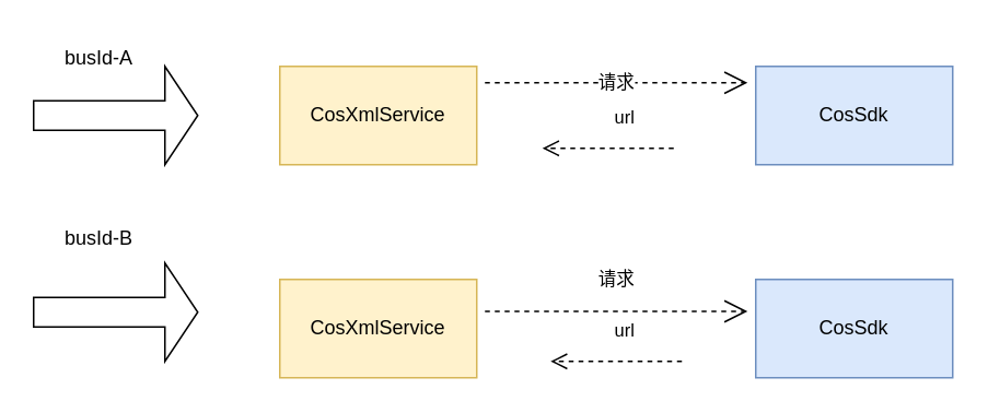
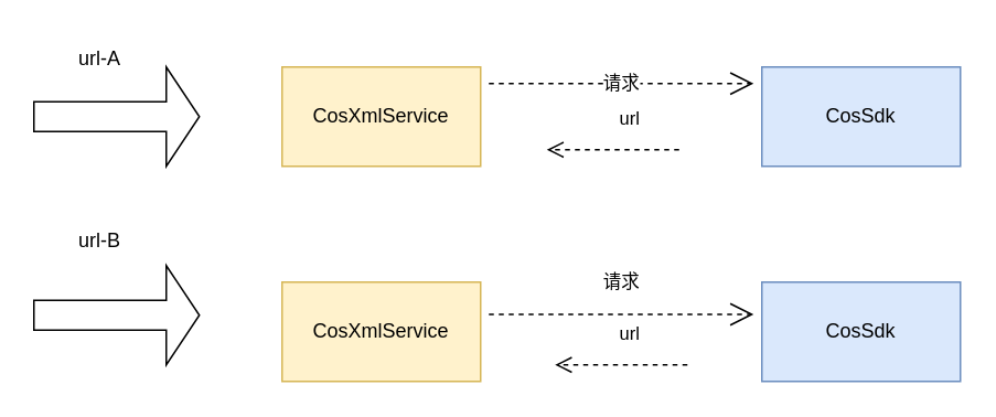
- <mxCell id="6" value="busId-A" style="text;html=1;strokeColor=none;fillColor=none;align=center;verticalAlign=middle;whiteSpace=wrap;rounded=0;" vertex="1" parent="1"><mxGeometry x="30" y="20" width="60" height="30" as="geometry" /></mxCell>
+ <mxCell id="6" value="url-A" style="text;html=1;strokeColor=none;fillColor=none;align=center;verticalAlign=middle;whiteSpace=wrap;rounded=0;" vertex="1" parent="1"><mxGeometry x="30" y="20" width="60" height="30" as="geometry" /></mxCell>
- <mxCell id="7" value="busId-B" style="text;html=1;strokeColor=none;fillColor=none;align=center;verticalAlign=middle;whiteSpace=wrap;rounded=0;" vertex="1" parent="1"><mxGeometry x="30" y="130" width="60" height="30" as="geometry" /></mxCell>
+ <mxCell id="7" value="url-B" style="text;html=1;strokeColor=none;fillColor=none;align=center;verticalAlign=middle;whiteSpace=wrap;rounded=0;" vertex="1" parent="1"><mxGeometry x="30" y="130" width="60" height="30" as="geometry" /></mxCell>
